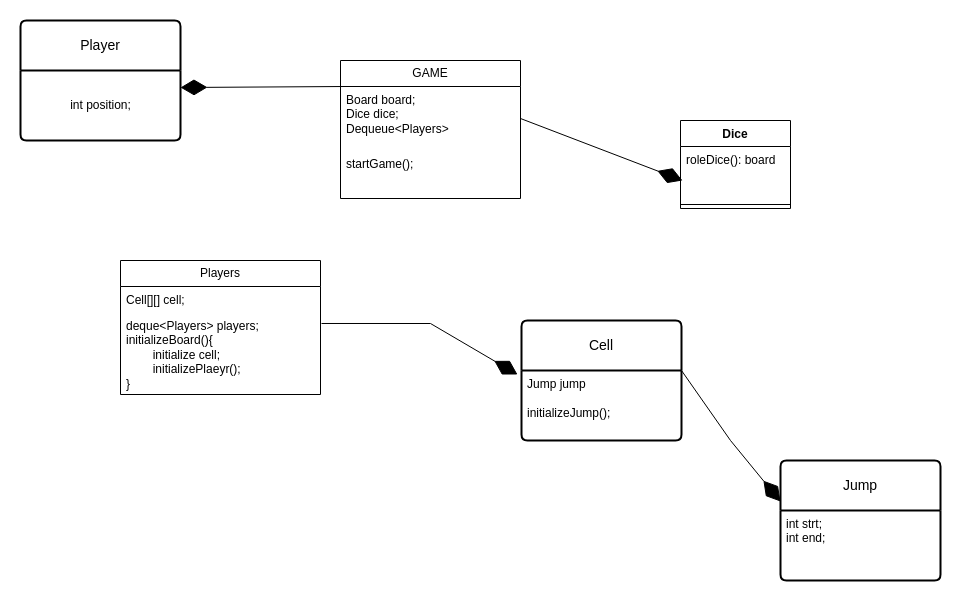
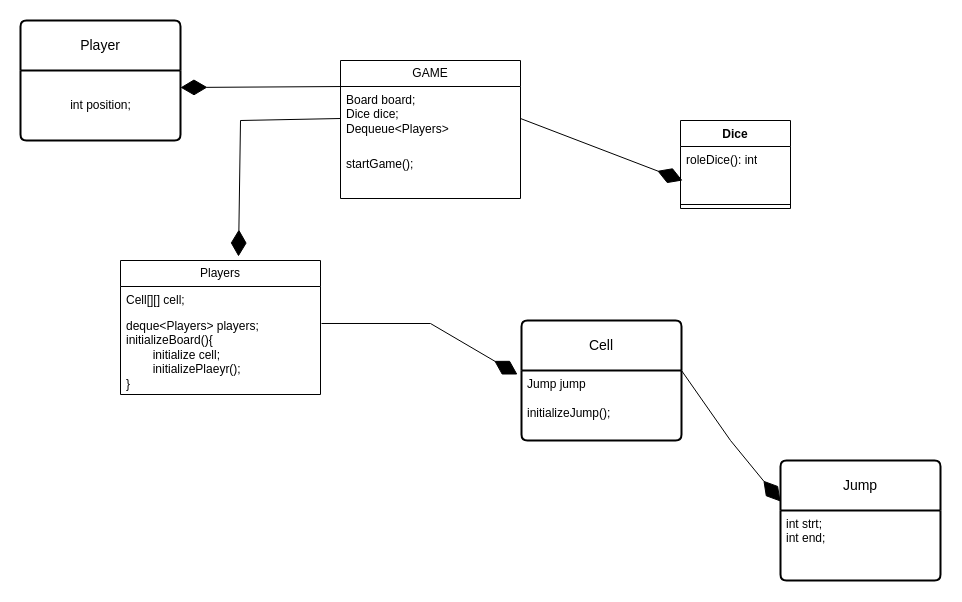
+ <mxCell id="21" value="" style="endArrow=diamondThin;endFill=1;endSize=24;html=1;rounded=0;exitX=0;exitY=0.5;exitDx=0;exitDy=0;entryX=0.59;entryY=-0.03;entryDx=0;entryDy=0;entryPerimeter=0;" edge="1" parent="1" source="10" target="17"><mxGeometry width="160" relative="1" as="geometry"><mxPoint x="320" y="120" as="sourcePoint" /><mxPoint x="300" y="200" as="targetPoint" /><Array as="points"><mxPoint x="240" y="120" /></Array></mxGeometry></mxCell>
- <mxCell id="14" value="roleDice(): board" style="text;strokeColor=none;fillColor=none;align=left;verticalAlign=top;spacingLeft=4;spacingRight=4;overflow=hidden;rotatable=0;points=[[0,0.5],[1,0.5]];portConstraint=eastwest;whiteSpace=wrap;html=1;" vertex="1" parent="13"><mxGeometry y="26" width="110" height="54" as="geometry" /></mxCell>
+ <mxCell id="14" value="roleDice(): int" style="text;strokeColor=none;fillColor=none;align=left;verticalAlign=top;spacingLeft=4;spacingRight=4;overflow=hidden;rotatable=0;points=[[0,0.5],[1,0.5]];portConstraint=eastwest;whiteSpace=wrap;html=1;" vertex="1" parent="13"><mxGeometry y="26" width="110" height="54" as="geometry" /></mxCell>
